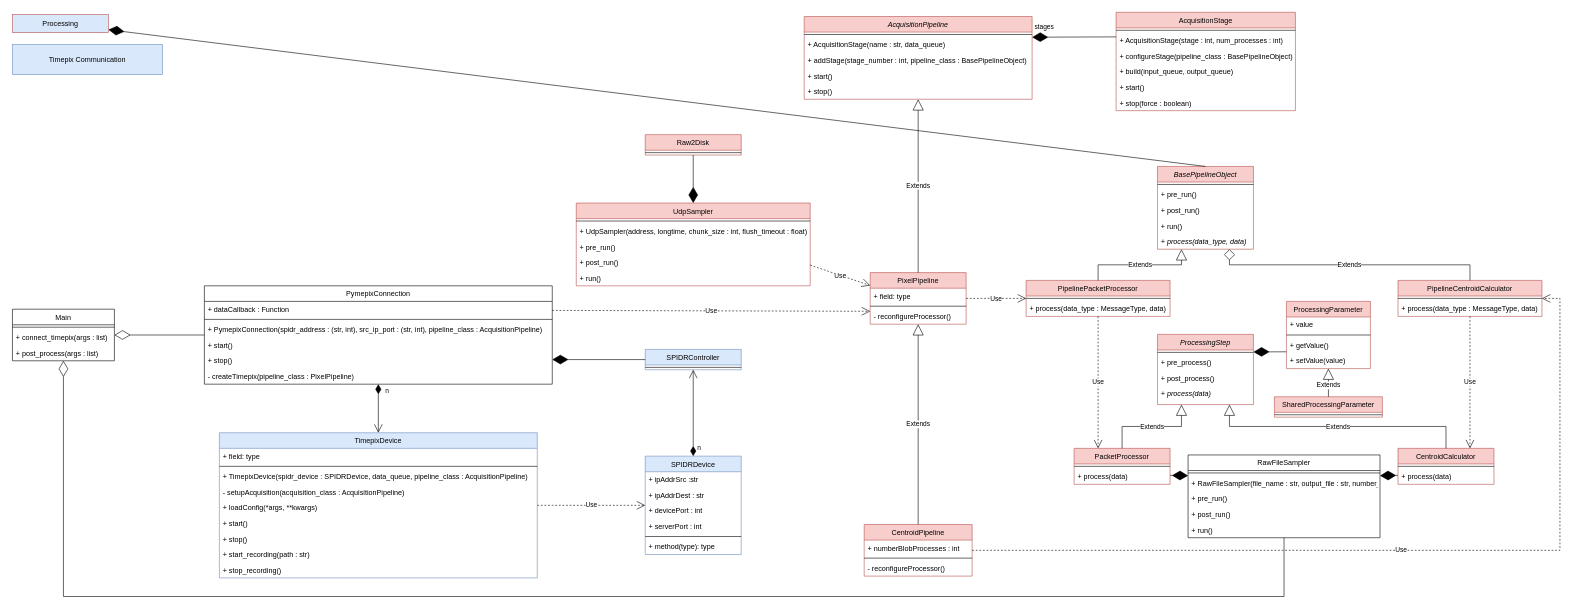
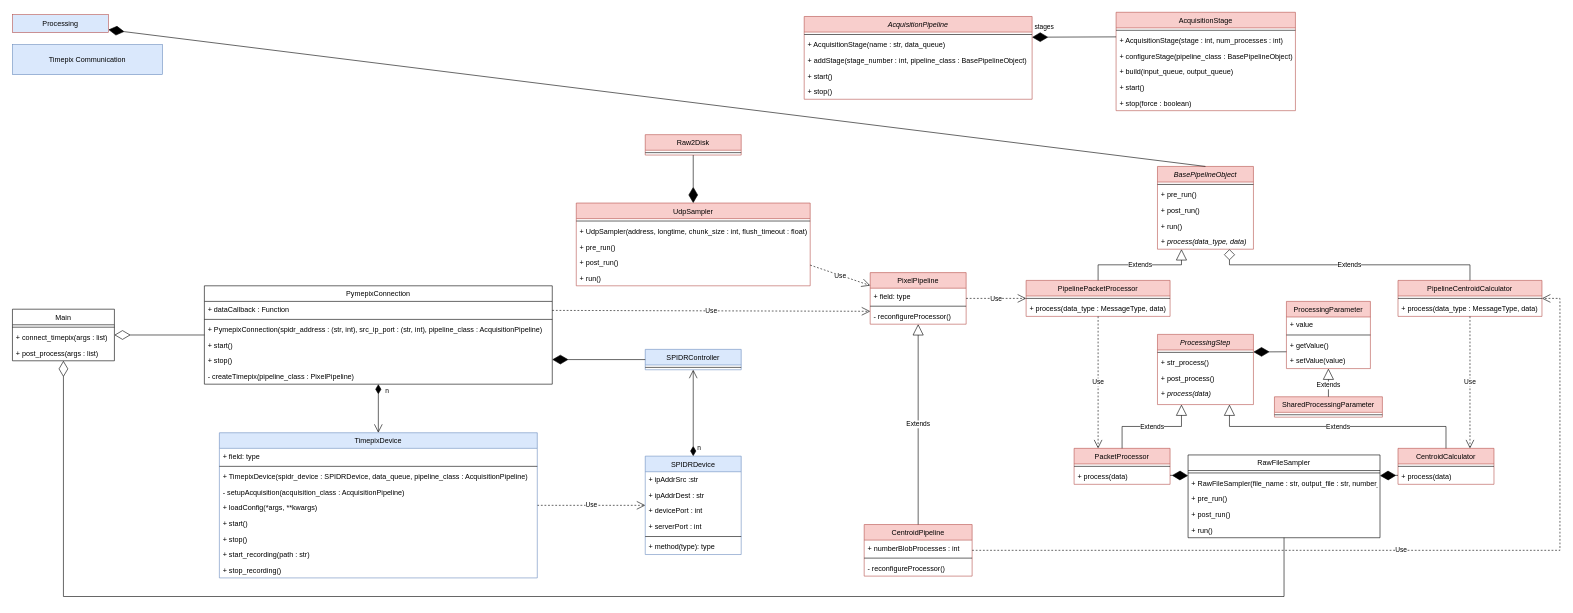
- <mxCell id="67" value="Extends" style="endArrow=block;endSize=16;endFill=0;html=1;rounded=0;shadow=0;entryX=0.5;entryY=1;entryDx=0;entryDy=0;exitX=0.5;exitY=0;exitDx=0;exitDy=0;" edge="1" parent="1" source="62" target="52"><mxGeometry width="160" relative="1" as="geometry"><mxPoint x="983" y="245" as="sourcePoint" /><mxPoint x="1143" y="245" as="targetPoint" /></mxGeometry></mxCell>
- <mxCell id="13" value="+ pre_process()" style="text;strokeColor=none;fillColor=none;align=left;verticalAlign=top;spacingLeft=4;spacingRight=4;overflow=hidden;rotatable=0;points=[[0,0.5],[1,0.5]];portConstraint=eastwest;" vertex="1" parent="11"><mxGeometry y="34" width="160" height="26" as="geometry" /></mxCell>
+ <mxCell id="13" value="+ str_process()" style="text;strokeColor=none;fillColor=none;align=left;verticalAlign=top;spacingLeft=4;spacingRight=4;overflow=hidden;rotatable=0;points=[[0,0.5],[1,0.5]];portConstraint=eastwest;" vertex="1" parent="11"><mxGeometry y="34" width="160" height="26" as="geometry" /></mxCell>
